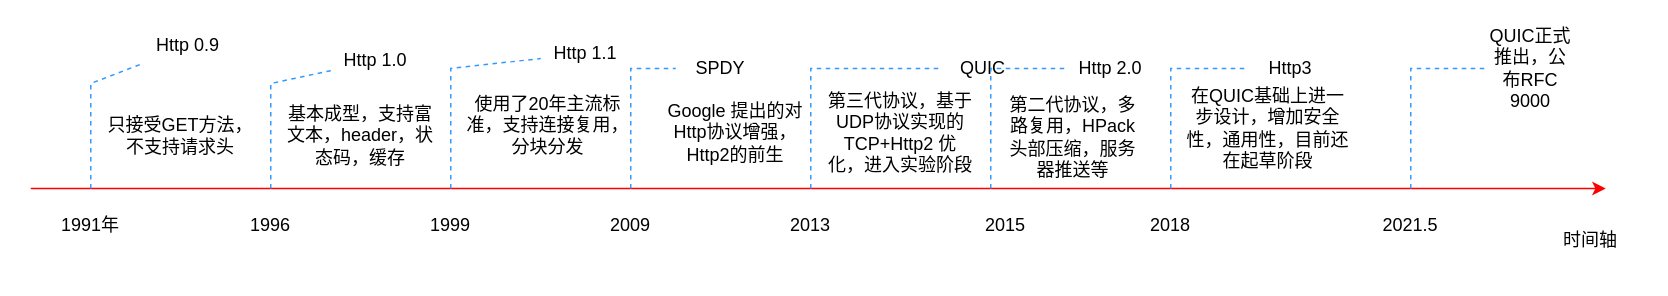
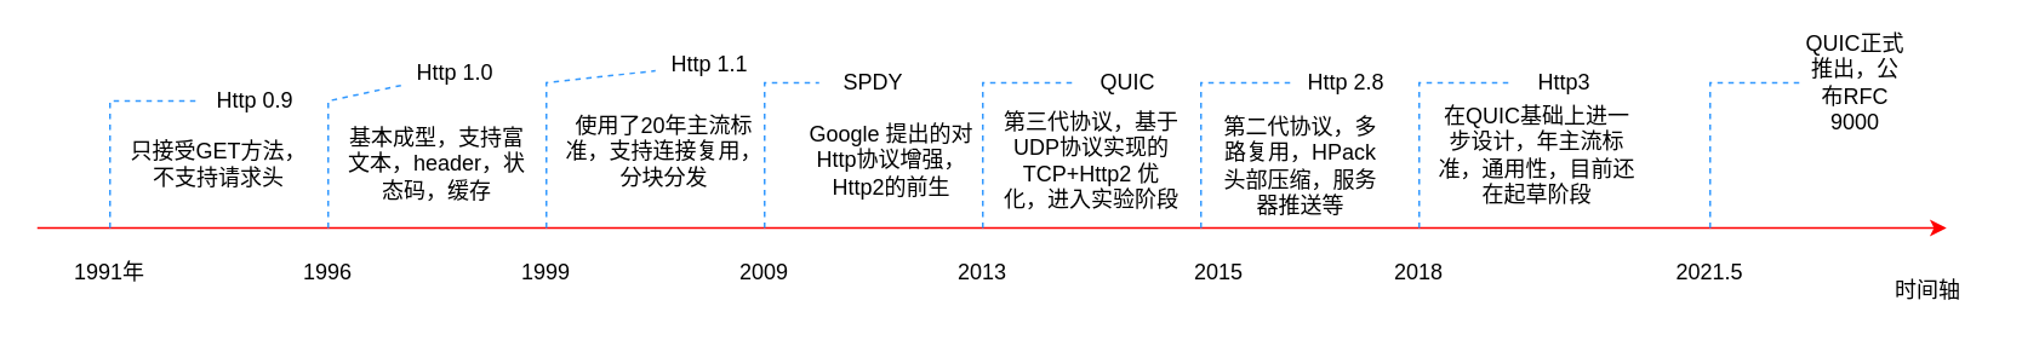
- <mxCell id="5" value="Http 0.9" style="text;html=1;strokeColor=none;fillColor=none;align=center;verticalAlign=middle;whiteSpace=wrap;rounded=0;" vertex="1" parent="1"><mxGeometry x="95" y="15" width="60" height="30" as="geometry" /></mxCell>
+ <mxCell id="5" value="Http 0.9" style="text;html=1;strokeColor=none;fillColor=none;align=center;verticalAlign=middle;whiteSpace=wrap;rounded=0;" vertex="1" parent="1"><mxGeometry x="110" y="40" width="60" height="30" as="geometry" /></mxCell>
- <mxCell id="20" value="QUIC" style="text;html=1;strokeColor=none;fillColor=none;align=center;verticalAlign=middle;whiteSpace=wrap;rounded=0;" vertex="1" parent="1"><mxGeometry x="625" y="30" width="60" height="30" as="geometry" /></mxCell>
+ <mxCell id="20" value="QUIC" style="text;html=1;strokeColor=none;fillColor=none;align=center;verticalAlign=middle;whiteSpace=wrap;rounded=0;" vertex="1" parent="1"><mxGeometry x="590" y="30" width="60" height="30" as="geometry" /></mxCell>
- <mxCell id="24" value="Http 2.0" style="text;html=1;strokeColor=none;fillColor=none;align=center;verticalAlign=middle;whiteSpace=wrap;rounded=0;" vertex="1" parent="1"><mxGeometry x="710" y="30" width="60" height="30" as="geometry" /></mxCell>
+ <mxCell id="24" value="Http 2.8" style="text;html=1;strokeColor=none;fillColor=none;align=center;verticalAlign=middle;whiteSpace=wrap;rounded=0;" vertex="1" parent="1"><mxGeometry x="710" y="30" width="60" height="30" as="geometry" /></mxCell>
- <mxCell id="30" value="在QUIC基础上进一步设计，增加安全性，通用性，目前还在起草阶段" style="text;html=1;strokeColor=none;fillColor=none;align=center;verticalAlign=middle;whiteSpace=wrap;rounded=0;" vertex="1" parent="1"><mxGeometry x="790" y="70" width="110" height="30" as="geometry" /></mxCell>
+ <mxCell id="30" value="在QUIC基础上进一步设计，年主流标准，通用性，目前还在起草阶段" style="text;html=1;strokeColor=none;fillColor=none;align=center;verticalAlign=middle;whiteSpace=wrap;rounded=0;" vertex="1" parent="1"><mxGeometry x="790" y="70" width="110" height="30" as="geometry" /></mxCell>
